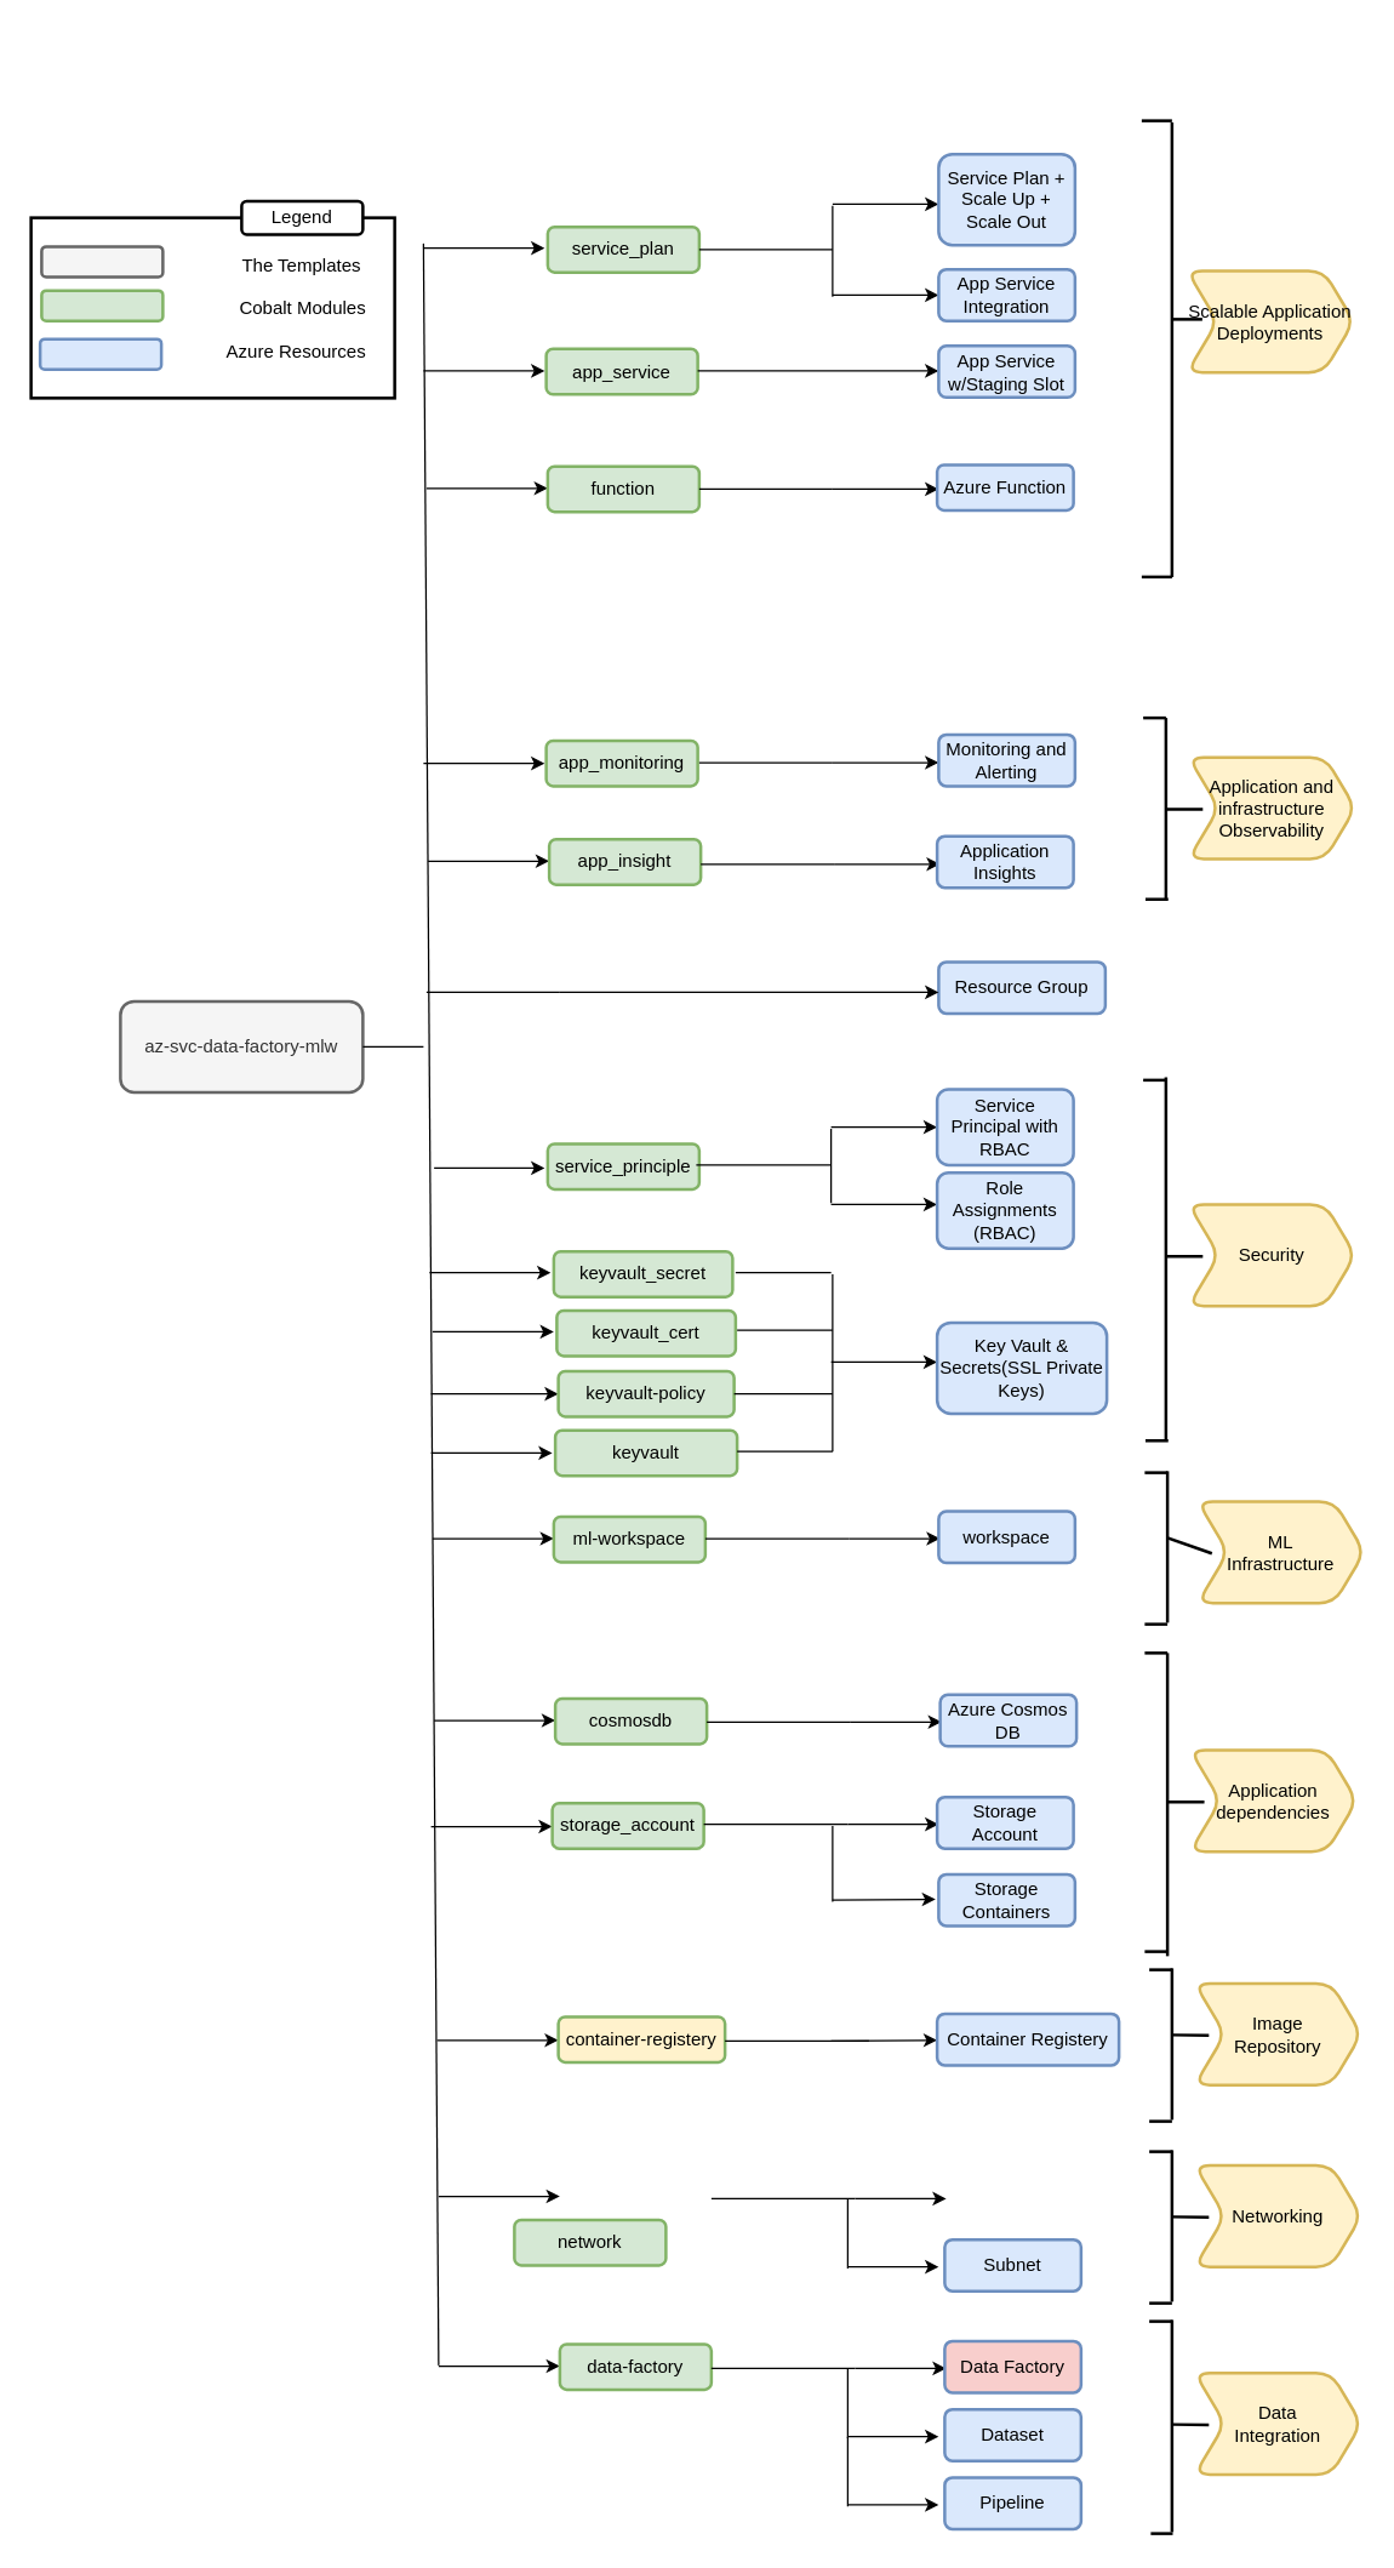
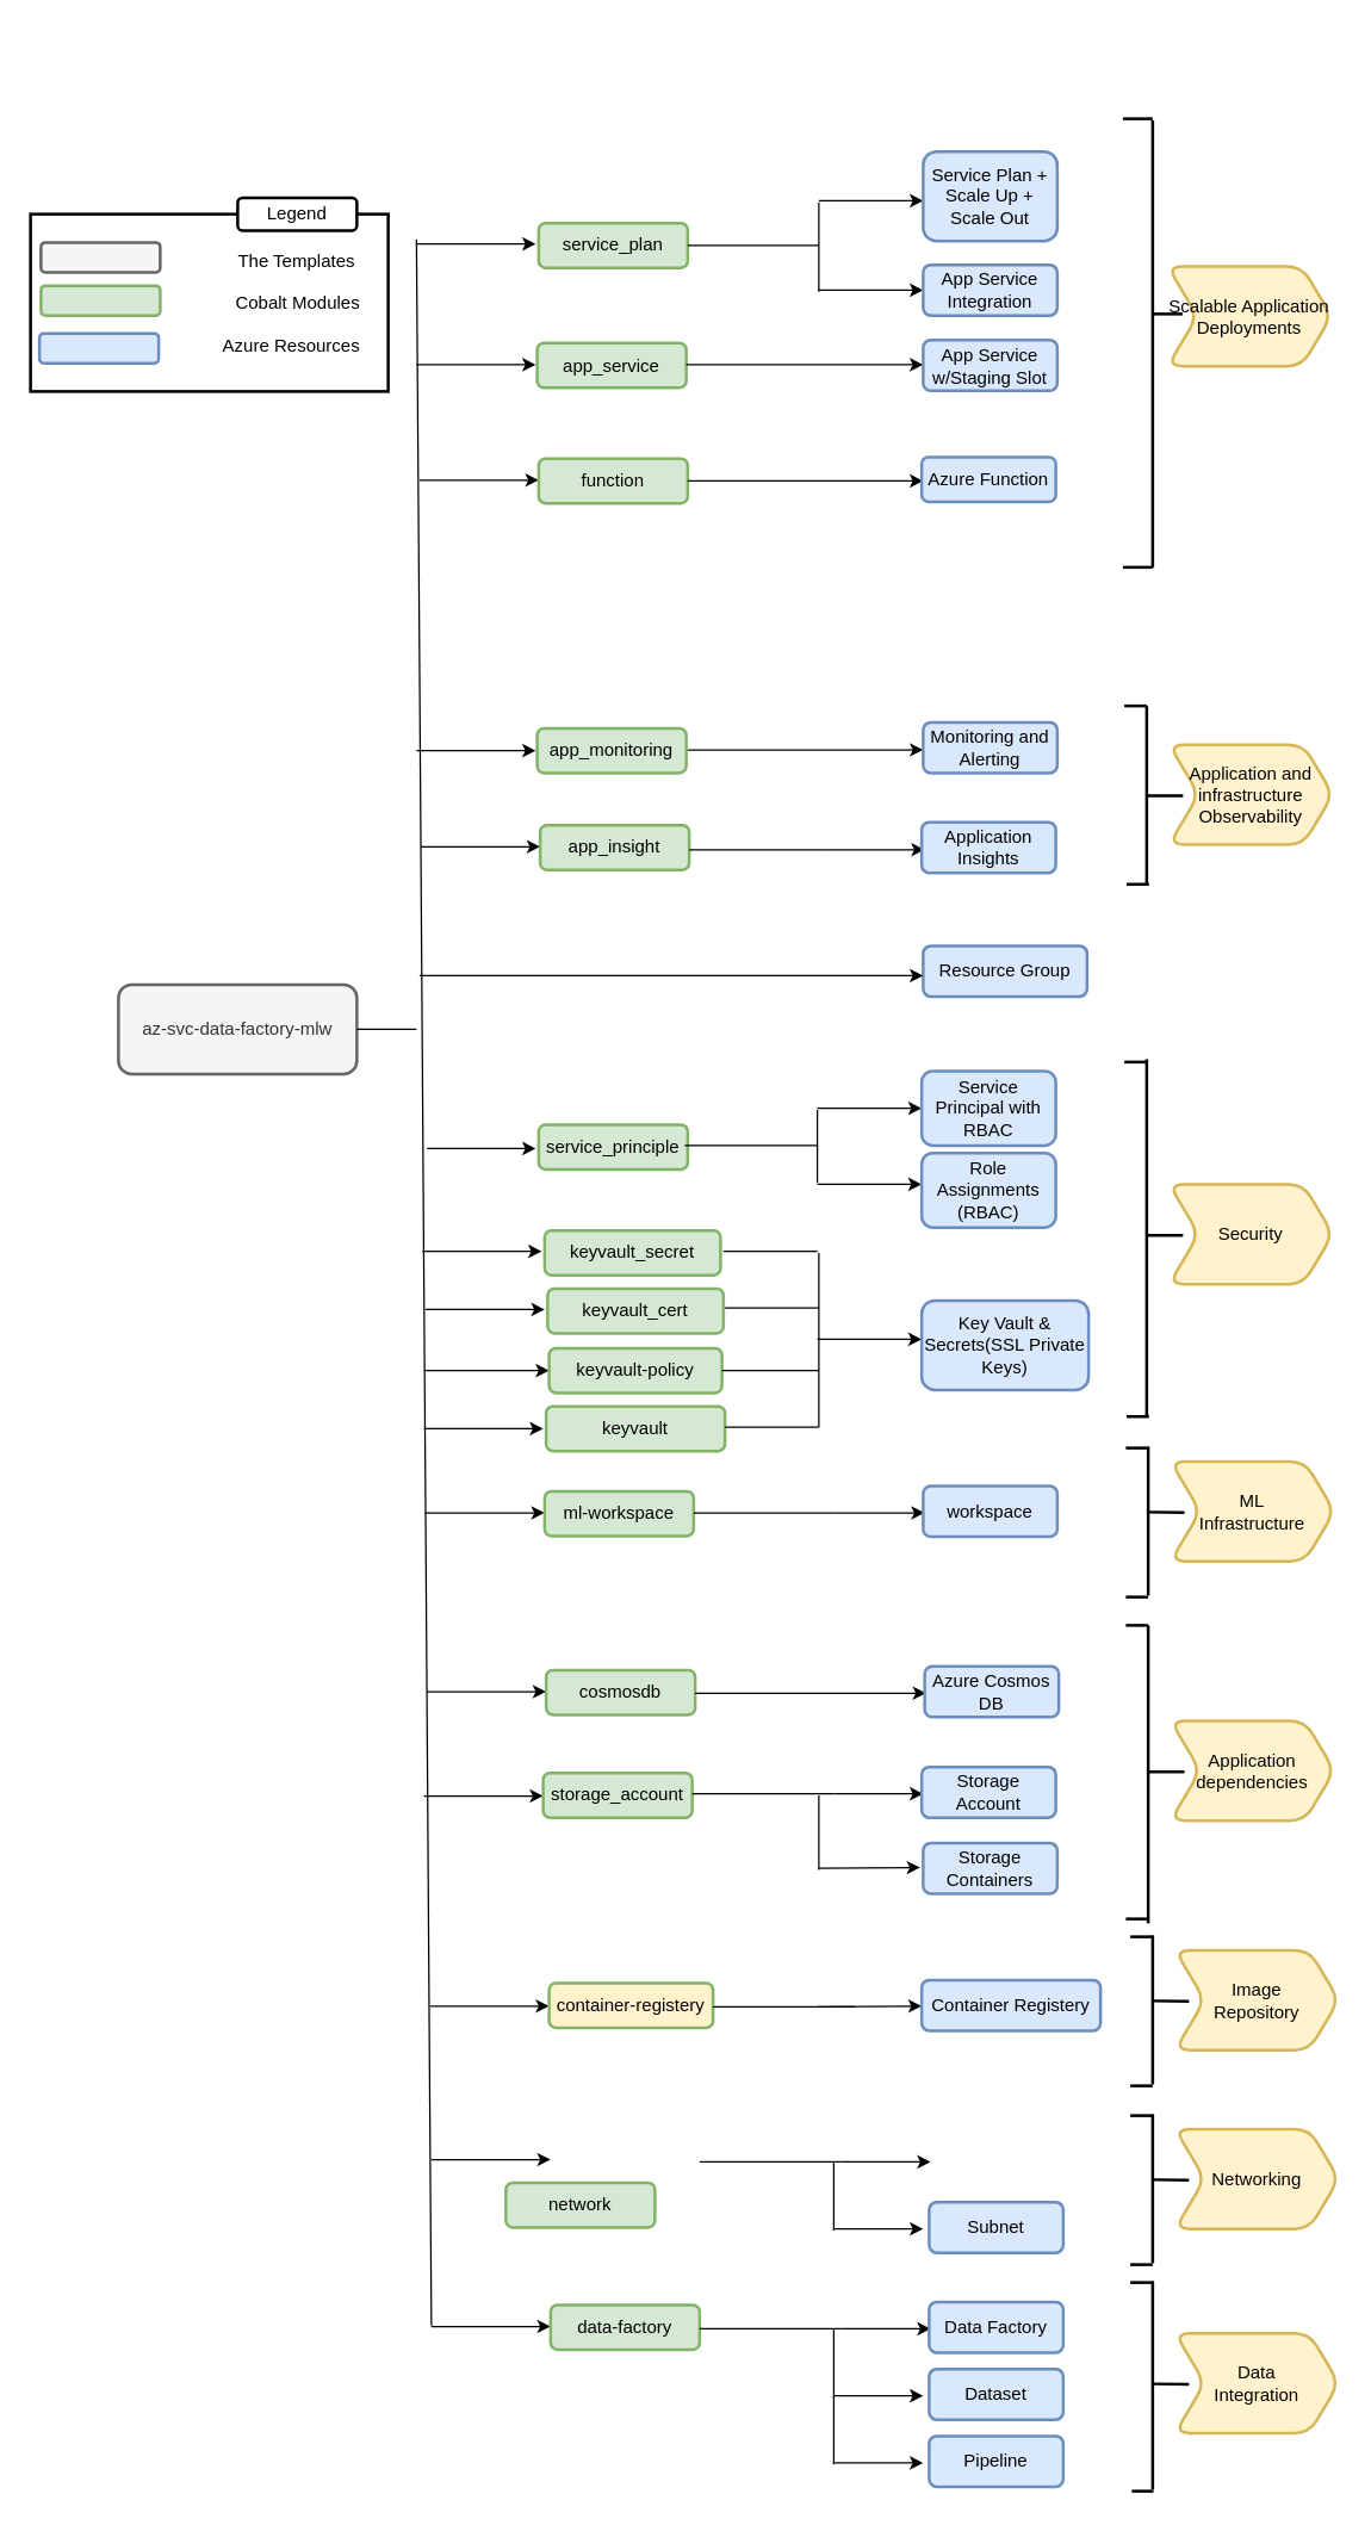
- <mxCell id="109" value="ML &lt;br&gt;Infrastructure" style="shape=step;perimeter=stepPerimeter;whiteSpace=wrap;html=1;fixedSize=1;rounded=1;strokeWidth=2;fillColor=#fff2cc;strokeColor=#d6b656;" parent="1" vertex="1"><mxGeometry x="790" y="990" width="110" height="67" as="geometry" /></mxCell>
+ <mxCell id="109" value="ML &lt;br&gt;Infrastructure" style="shape=step;perimeter=stepPerimeter;whiteSpace=wrap;html=1;fixedSize=1;rounded=1;strokeWidth=2;fillColor=#fff2cc;strokeColor=#d6b656;" parent="1" vertex="1"><mxGeometry x="785" y="980" width="110" height="67" as="geometry" /></mxCell>
- <mxCell id="148" value="Data Factory" style="rounded=1;whiteSpace=wrap;html=1;strokeWidth=2;fillColor=#f8cecc;strokeColor=#6c8ebf;" vertex="1" parent="1"><mxGeometry x="623" y="1544" width="90" height="34" as="geometry" /></mxCell>
+ <mxCell id="148" value="Data Factory" style="rounded=1;whiteSpace=wrap;html=1;strokeWidth=2;fillColor=#dae8fc;strokeColor=#6c8ebf;" vertex="1" parent="1"><mxGeometry x="623" y="1544" width="90" height="34" as="geometry" /></mxCell>
